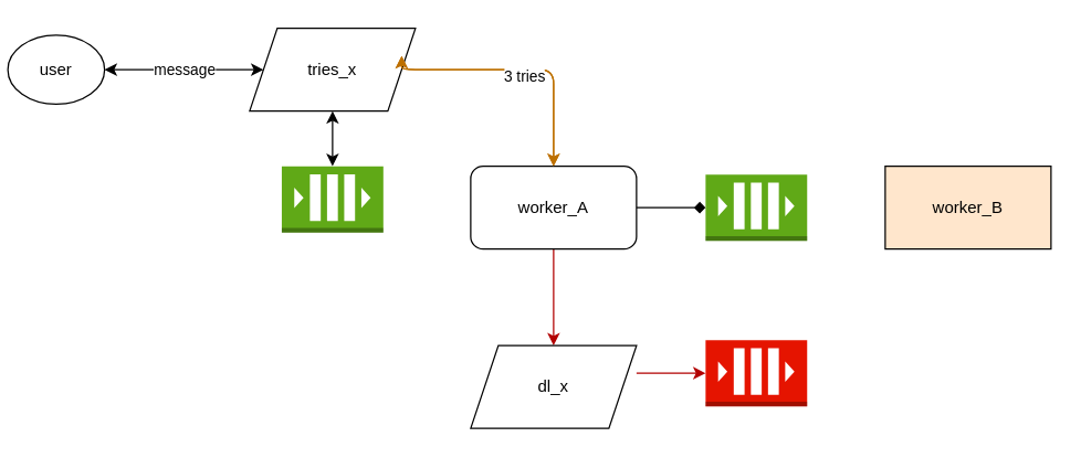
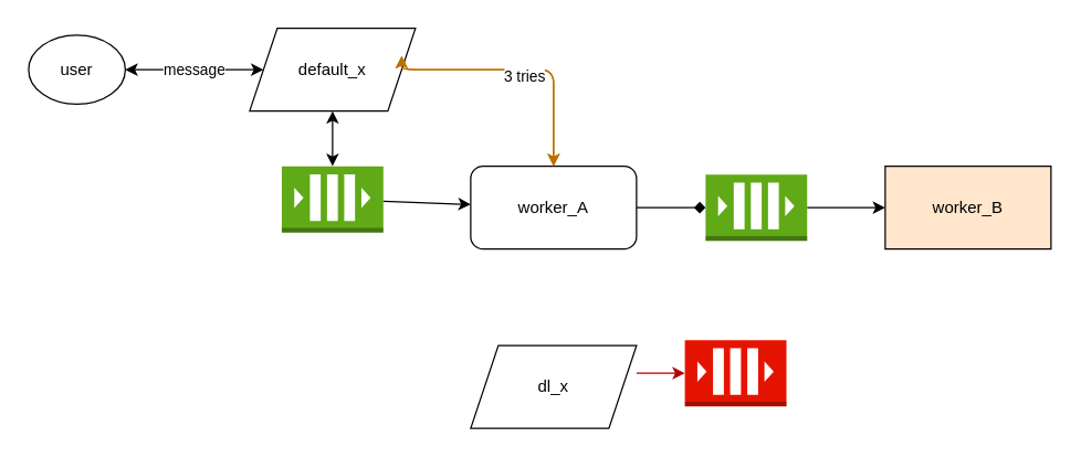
- <mxCell id="18" value="user" style="ellipse;whiteSpace=wrap;html=1;" parent="1" vertex="1"><mxGeometry x="5" y="25" width="70" height="50" as="geometry" /></mxCell>
+ <mxCell id="18" value="user" style="ellipse;whiteSpace=wrap;html=1;" parent="1" vertex="1"><mxGeometry x="20" y="25" width="70" height="50" as="geometry" /></mxCell>
- <mxCell id="16" value="tries_x" style="shape=parallelogram;perimeter=parallelogramPerimeter;whiteSpace=wrap;html=1;fixedSize=1;" parent="1" vertex="1"><mxGeometry x="180" y="20" width="120" height="60" as="geometry" /></mxCell>
+ <mxCell id="16" value="default_x" style="shape=parallelogram;perimeter=parallelogramPerimeter;whiteSpace=wrap;html=1;fixedSize=1;" parent="1" vertex="1"><mxGeometry x="180" y="20" width="120" height="60" as="geometry" /></mxCell>
+ <mxCell id="2" value="" style="edgeStyle=none;html=1;" parent="1" source="3" target="8" edge="1"><mxGeometry relative="1" as="geometry" /></mxCell>
+ <mxCell id="4" value="" style="edgeStyle=none;html=1;" parent="1" source="5" target="9" edge="1"><mxGeometry relative="1" as="geometry" /></mxCell>
- <mxCell id="7" value="" style="edgeStyle=none;html=1;fontColor=#FF0000;fillColor=#e51400;strokeColor=#B20000;" parent="1" source="8" target="12" edge="1"><mxGeometry relative="1" as="geometry" /></mxCell>
- <mxCell id="10" value="queue_dl" style="outlineConnect=0;dashed=0;verticalLabelPosition=bottom;verticalAlign=top;align=center;html=1;shape=mxgraph.aws3.queue;fillColor=#e51400;strokeColor=#B20000;fontColor=#ffffff;" parent="1" vertex="1"><mxGeometry x="510" y="246" width="73.5" height="48" as="geometry" /></mxCell>
+ <mxCell id="10" value="queue_dl" style="outlineConnect=0;dashed=0;verticalLabelPosition=bottom;verticalAlign=top;align=center;html=1;shape=mxgraph.aws3.queue;fillColor=#e51400;strokeColor=#B20000;fontColor=#ffffff;" parent="1" vertex="1"><mxGeometry x="495" y="246" width="73.5" height="48" as="geometry" /></mxCell>
